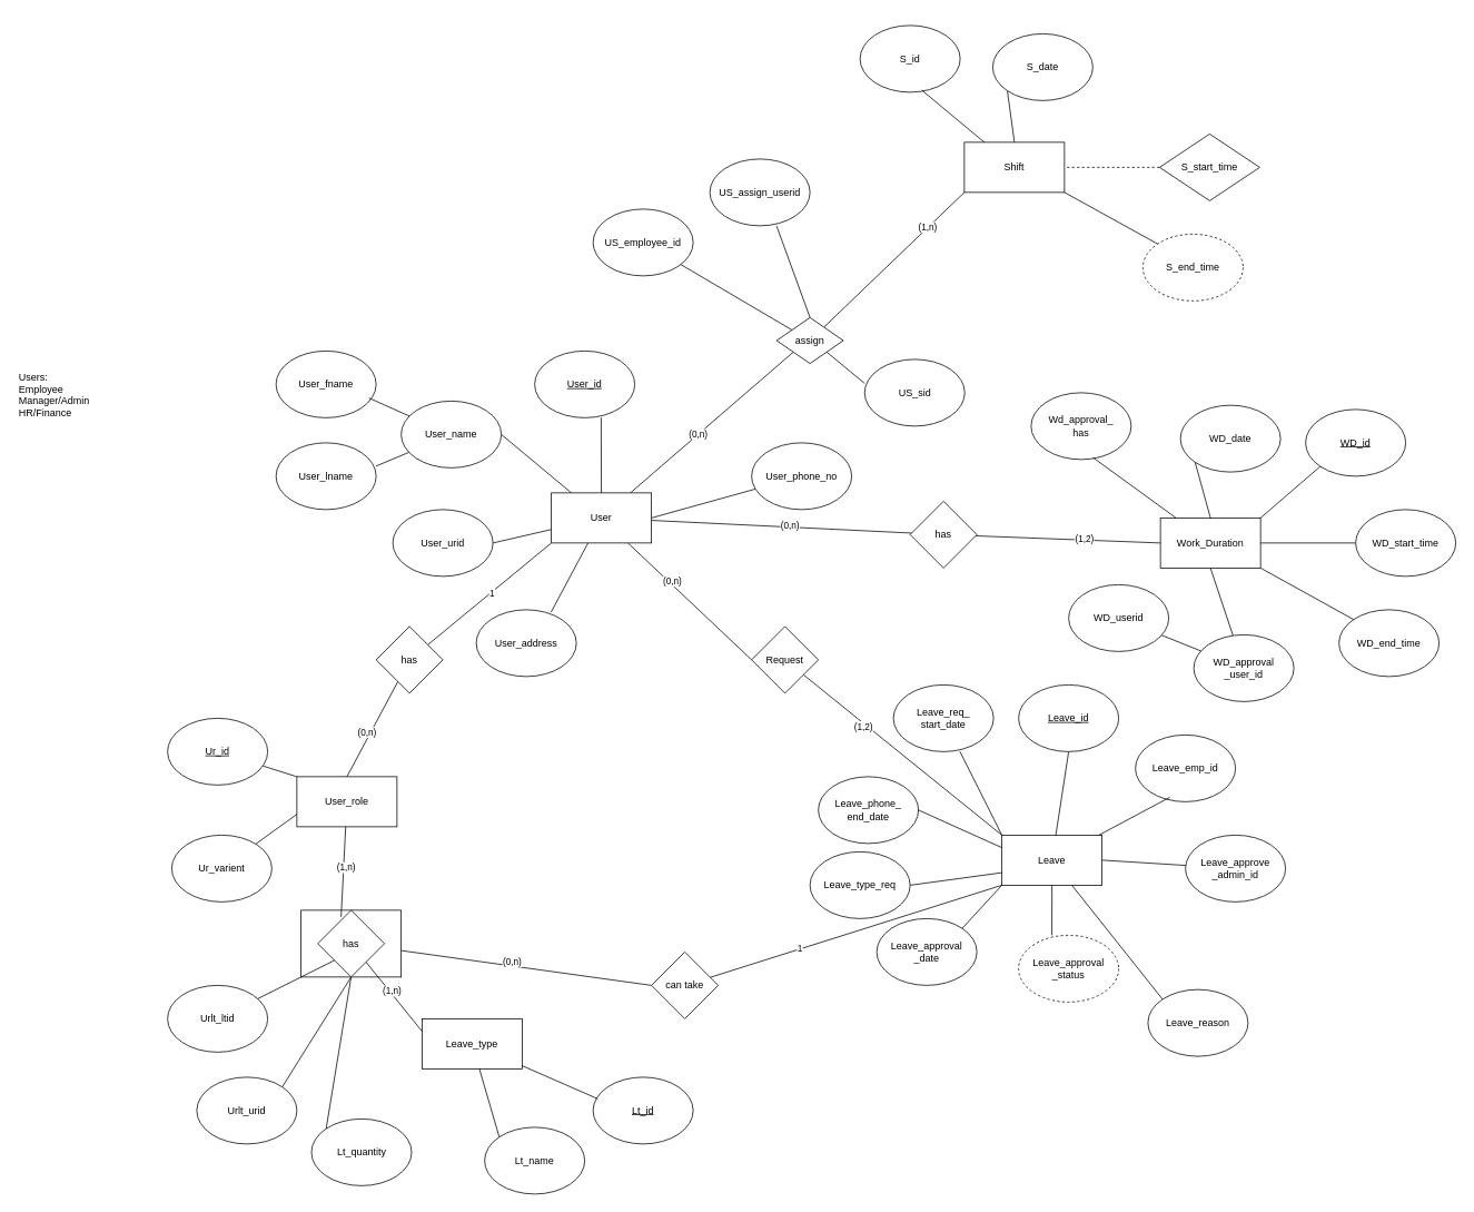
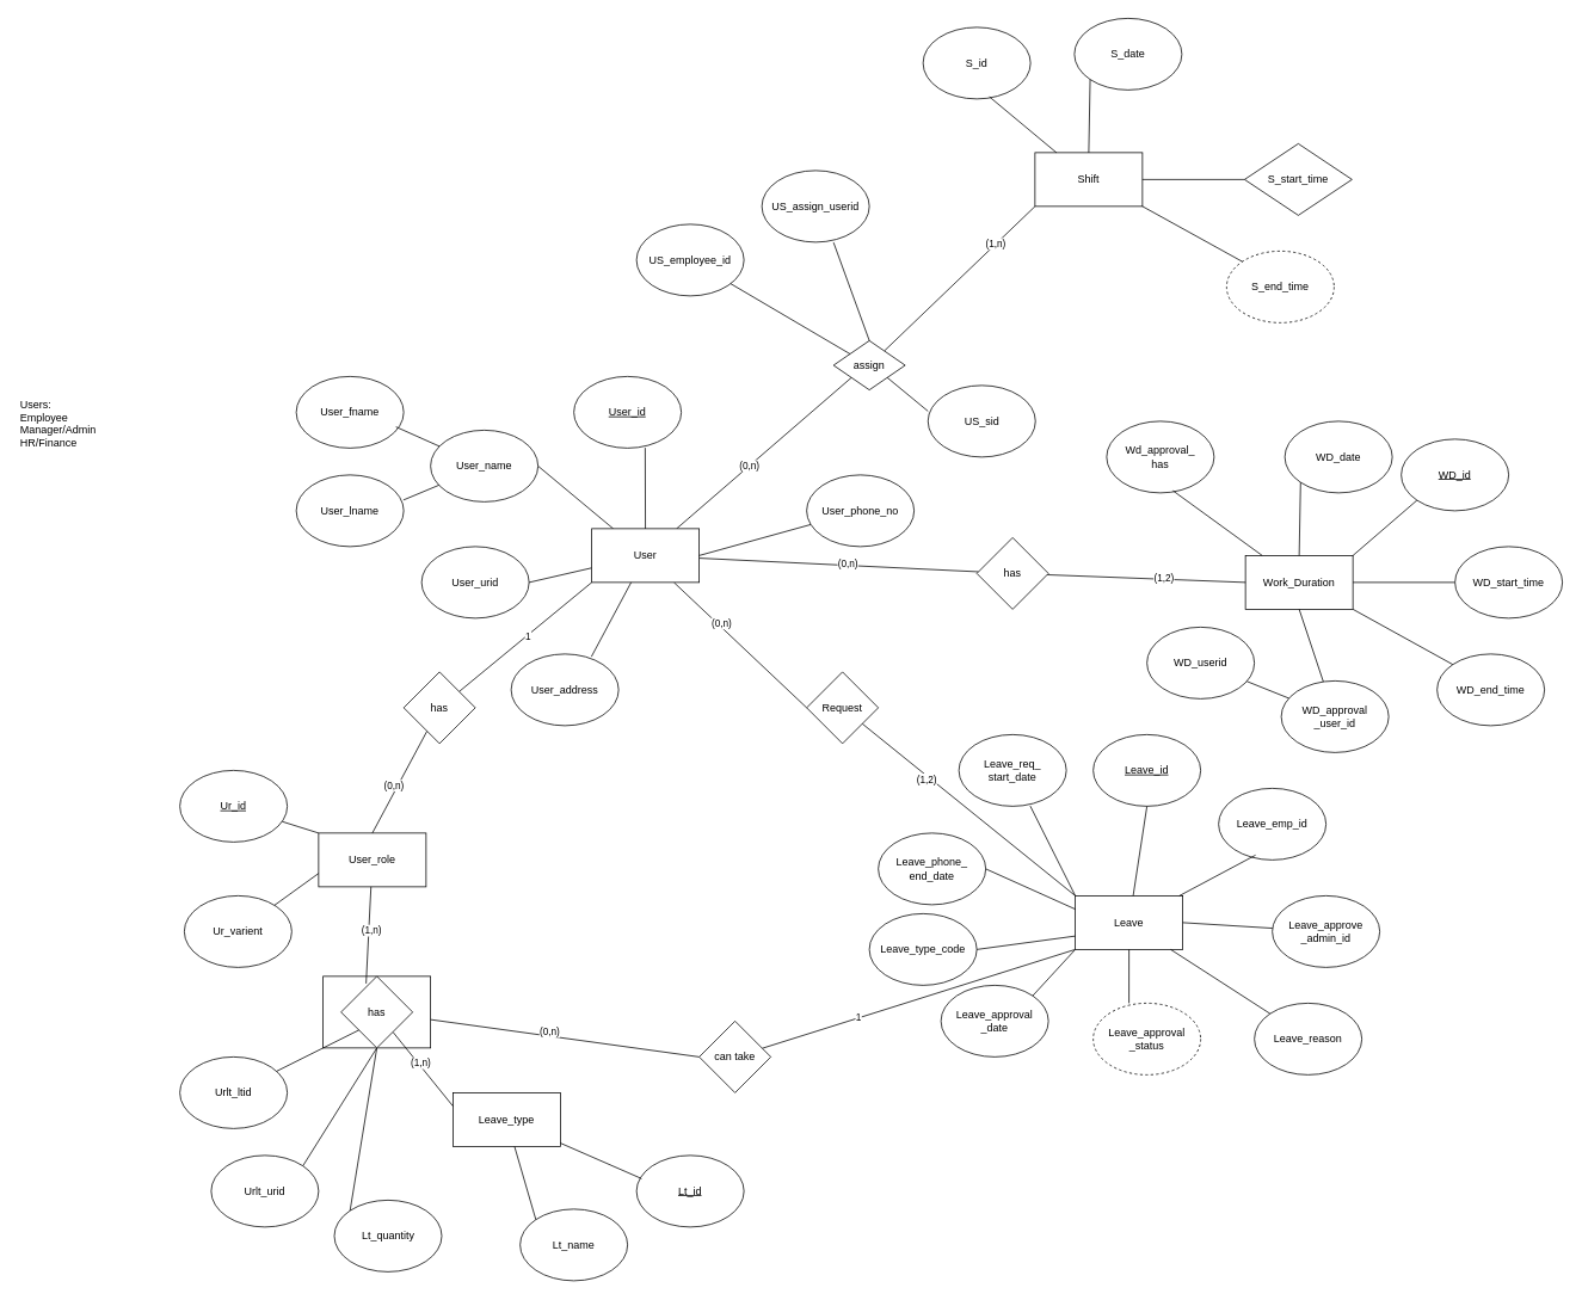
- <mxCell id="106" value="S_date" style="ellipse;whiteSpace=wrap;html=1;" vertex="1" parent="1"><mxGeometry x="1189" y="40" width="120" height="80" as="geometry" /></mxCell>
+ <mxCell id="106" value="S_date" style="ellipse;whiteSpace=wrap;html=1;" vertex="1" parent="1"><mxGeometry x="1199" y="20" width="120" height="80" as="geometry" /></mxCell>
- <mxCell id="102" style="rounded=0;orthogonalLoop=1;jettySize=auto;html=1;entryX=1;entryY=0.5;entryDx=0;entryDy=0;endArrow=none;endFill=0;dashed=1;" edge="1" parent="1" source="103" target="99"><mxGeometry relative="1" as="geometry"><mxPoint x="1289" y="190" as="targetPoint" /></mxGeometry></mxCell>
+ <mxCell id="102" style="rounded=0;orthogonalLoop=1;jettySize=auto;html=1;entryX=1;entryY=0.5;entryDx=0;entryDy=0;endArrow=none;endFill=0;" edge="1" parent="1" source="103" target="99"><mxGeometry relative="1" as="geometry"><mxPoint x="1289" y="190" as="targetPoint" /></mxGeometry></mxCell>
- <mxCell id="88" value="WD_date" style="ellipse;whiteSpace=wrap;html=1;" vertex="1" parent="1"><mxGeometry x="1414" y="485" width="120" height="80" as="geometry" /></mxCell>
+ <mxCell id="88" value="WD_date" style="ellipse;whiteSpace=wrap;html=1;" vertex="1" parent="1"><mxGeometry x="1434" y="470" width="120" height="80" as="geometry" /></mxCell>
- <mxCell id="44" value="Leave_type_req" style="ellipse;whiteSpace=wrap;html=1;" vertex="1" parent="1"><mxGeometry x="970" y="1020" width="120" height="80" as="geometry" /></mxCell>
+ <mxCell id="44" value="Leave_type_code" style="ellipse;whiteSpace=wrap;html=1;" vertex="1" parent="1"><mxGeometry x="970" y="1020" width="120" height="80" as="geometry" /></mxCell>
- <mxCell id="42" value="Leave_reason" style="ellipse;whiteSpace=wrap;html=1;" vertex="1" parent="1"><mxGeometry x="1375" y="1185" width="120" height="80" as="geometry" /></mxCell>
+ <mxCell id="42" value="Leave_reason" style="ellipse;whiteSpace=wrap;html=1;" vertex="1" parent="1"><mxGeometry x="1400" y="1120" width="120" height="80" as="geometry" /></mxCell>
